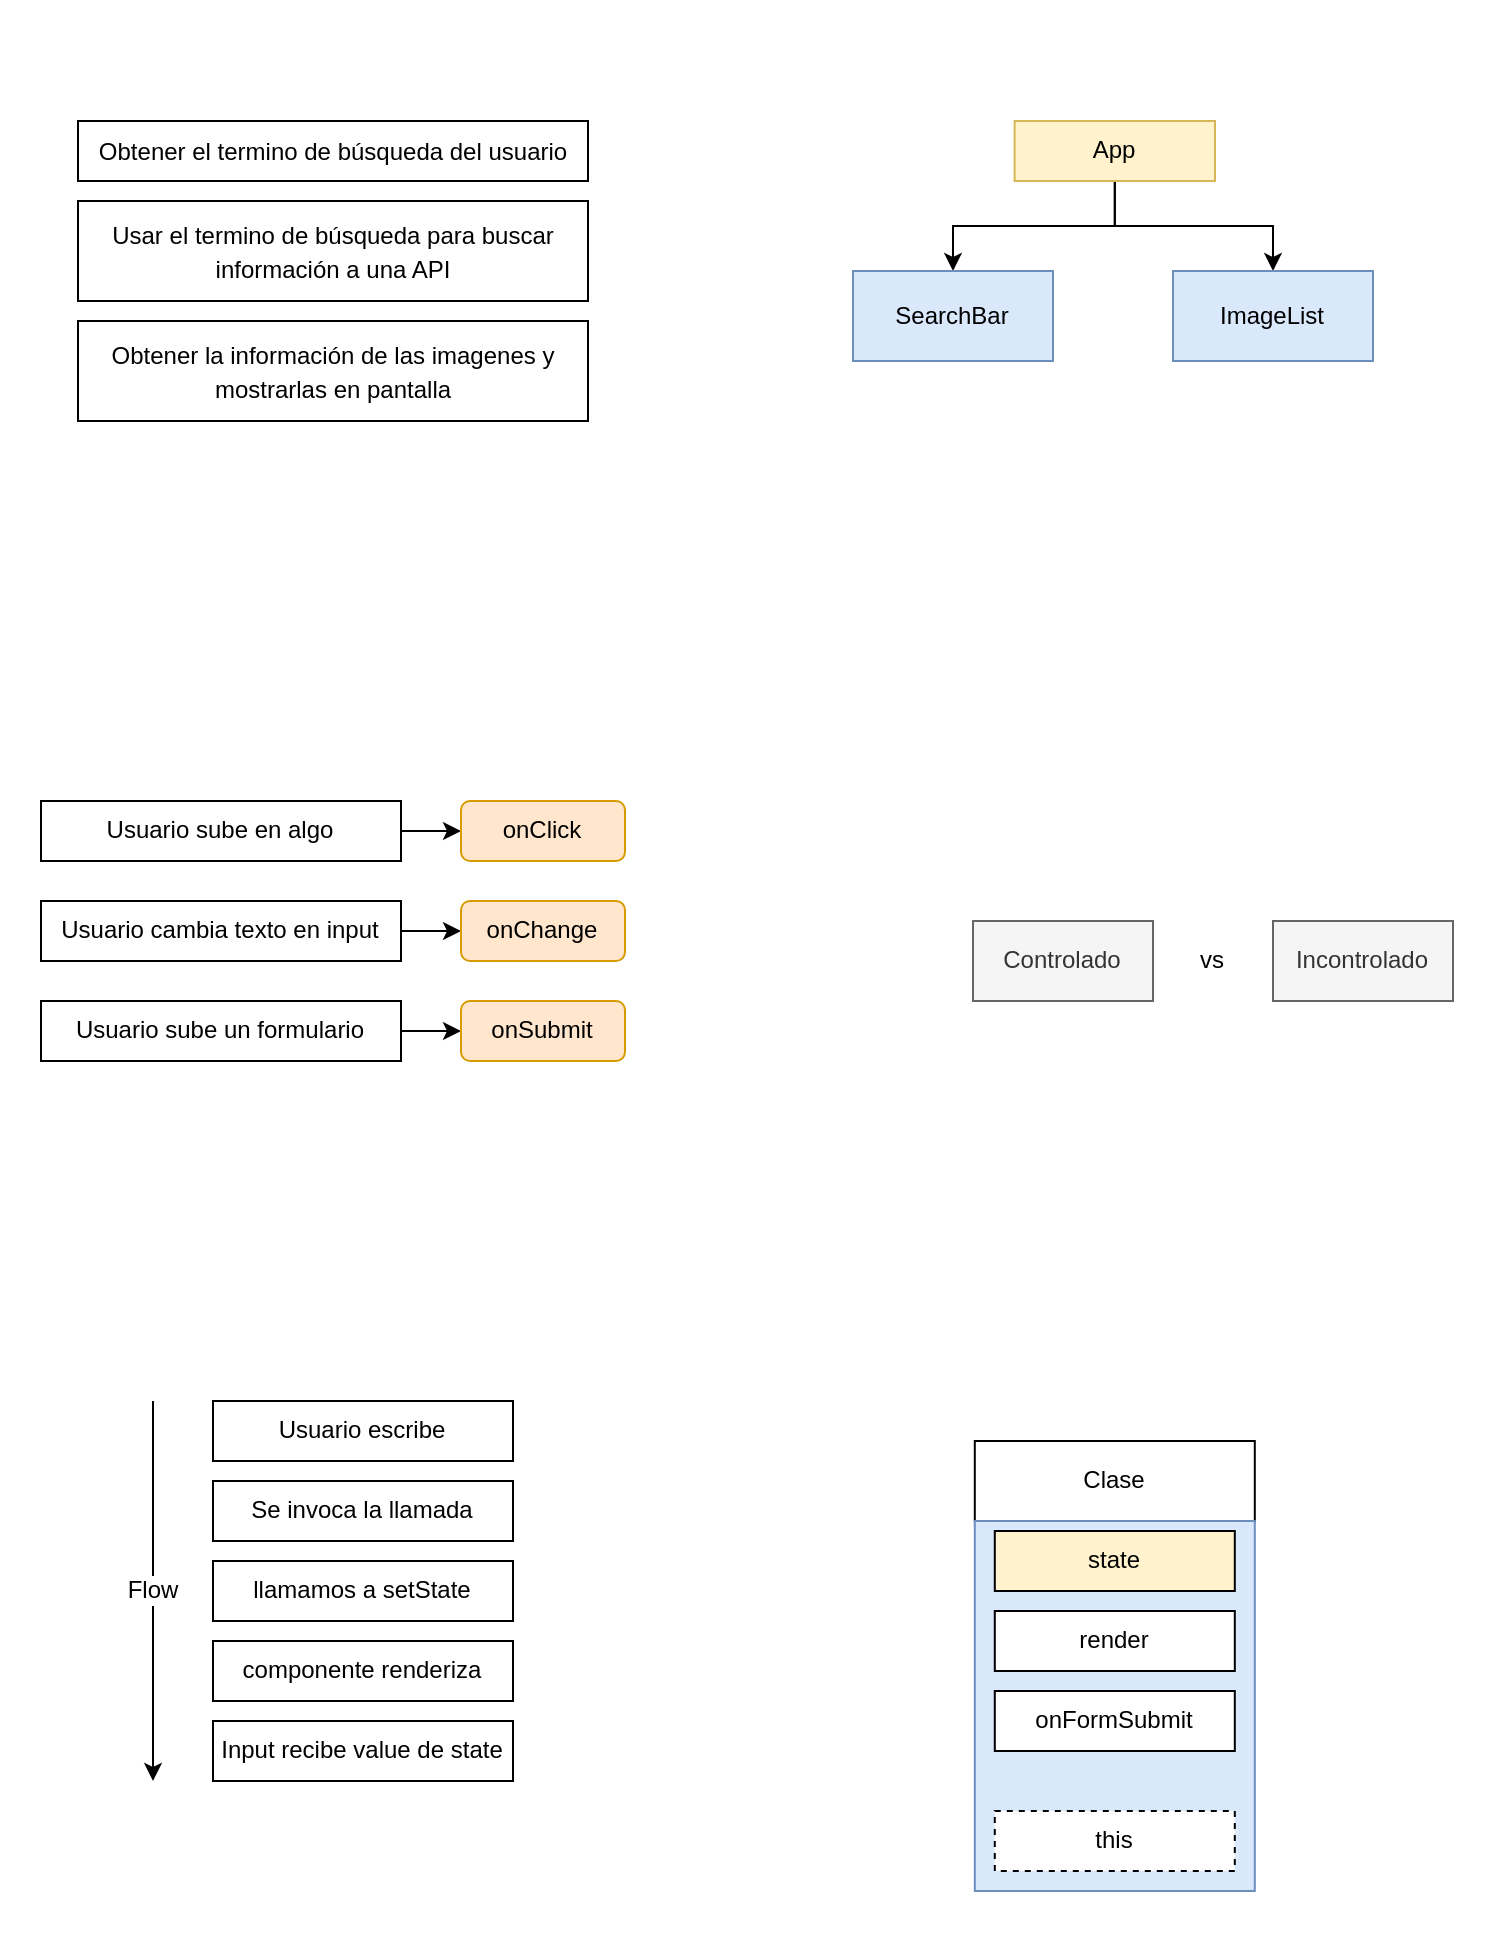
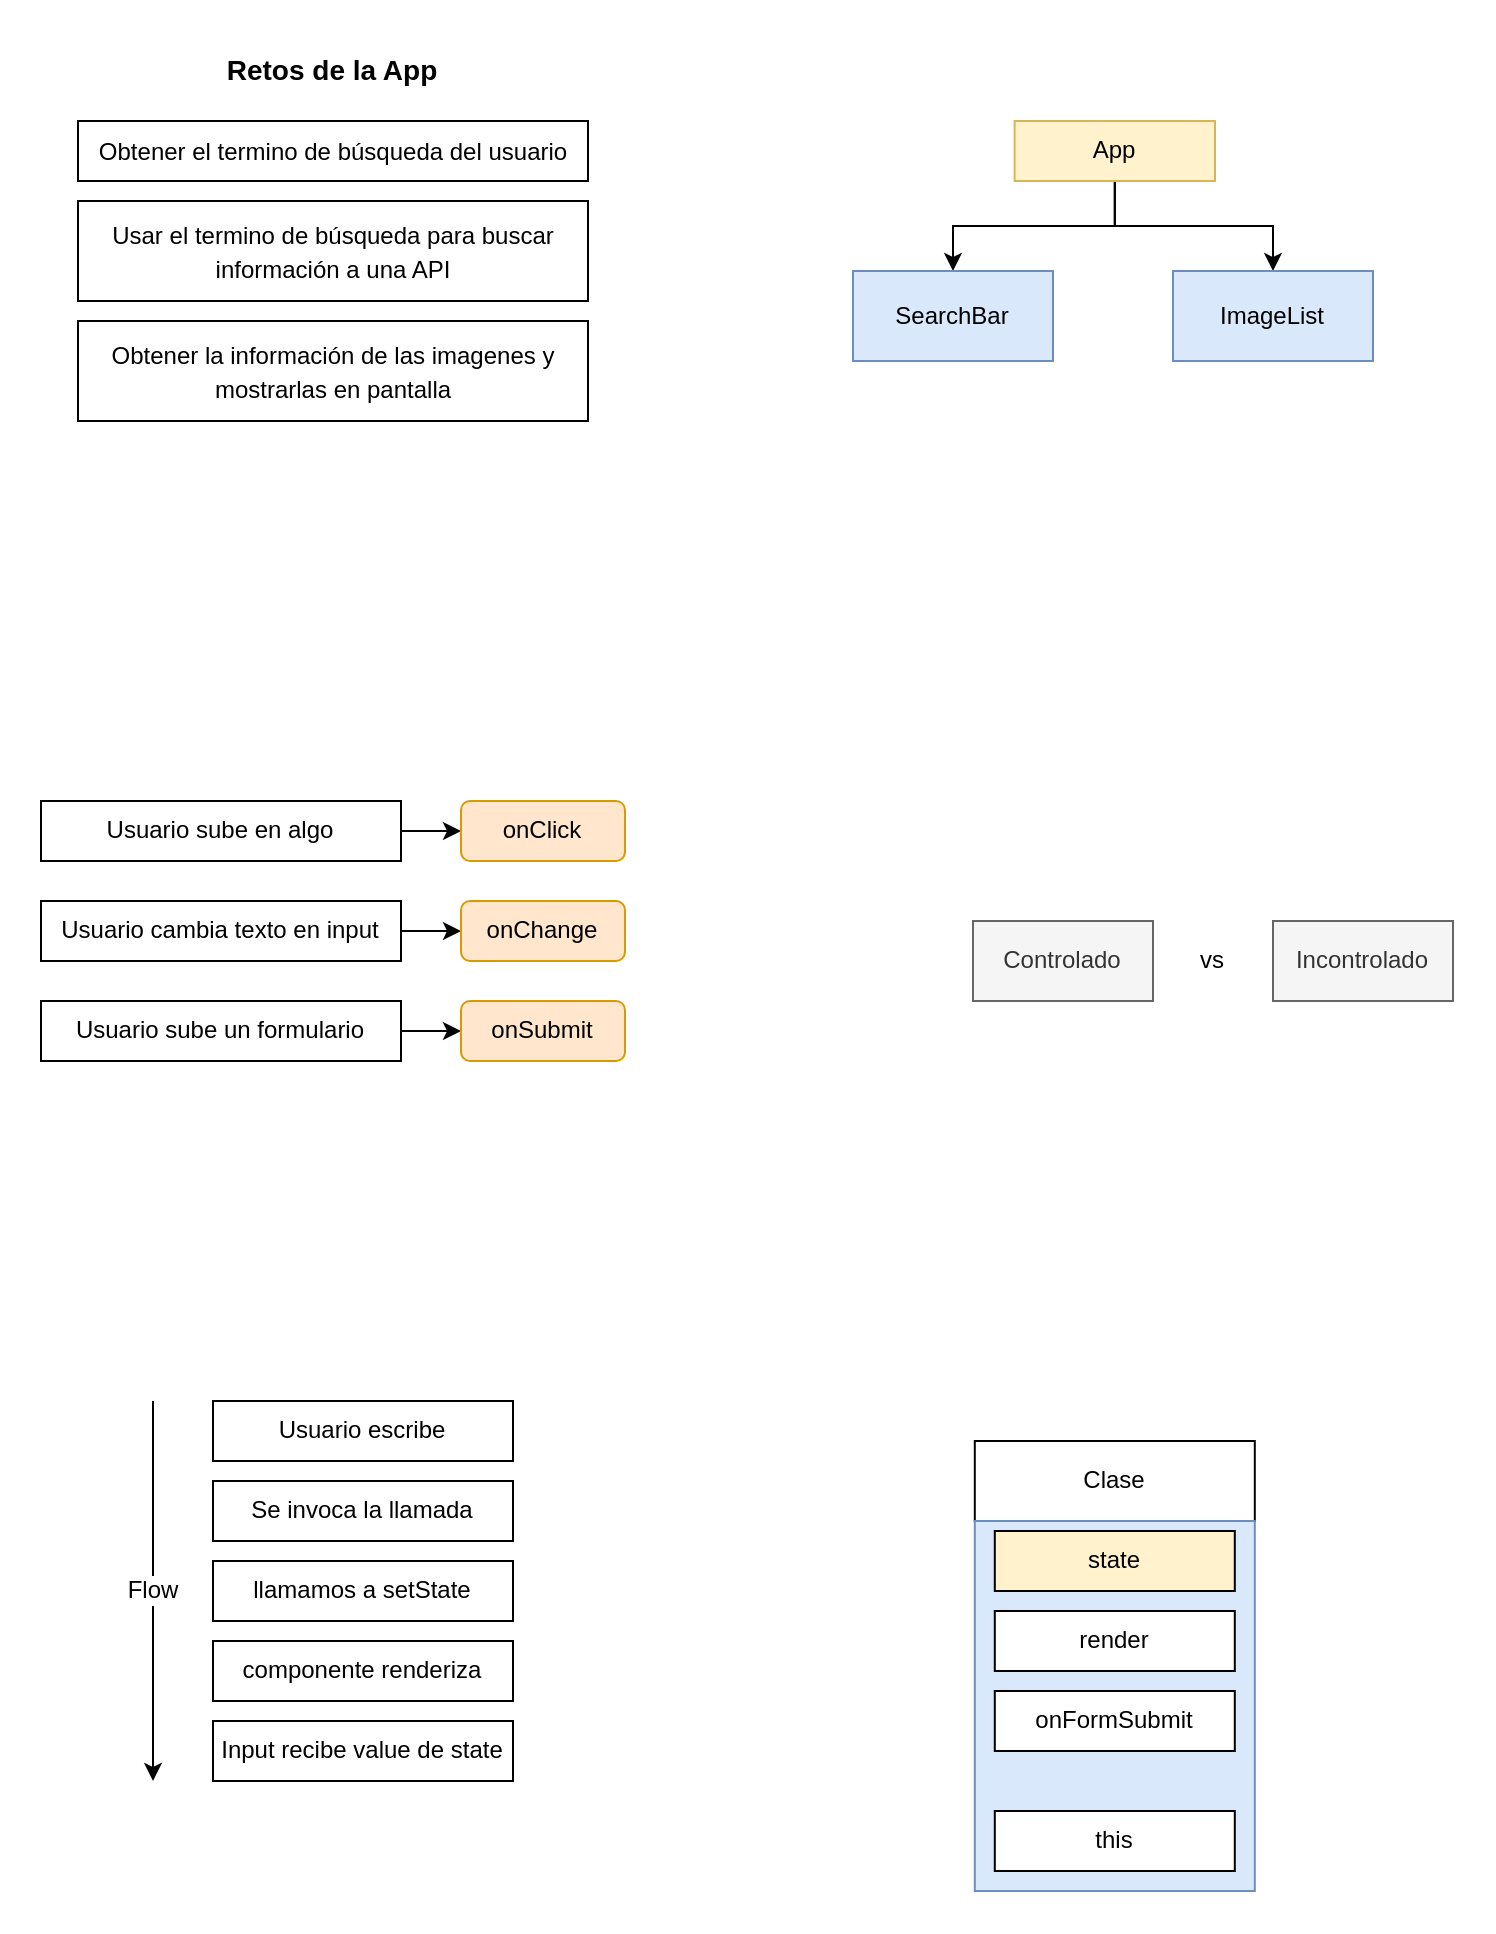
+ <mxCell id="2" value="&lt;b&gt;&lt;font style=&quot;font-size: 14px&quot;&gt;Retos de la App&lt;/font&gt;&lt;/b&gt;" style="text;html=1;strokeColor=none;fillColor=none;align=center;verticalAlign=middle;whiteSpace=wrap;rounded=0;" parent="1" vertex="1"><mxGeometry x="106" y="20" width="120" height="30" as="geometry" /></mxCell>
- <mxCell id="34" value="this" style="rounded=0;whiteSpace=wrap;html=1;fontSize=12;dashed=1;" parent="1" vertex="1"><mxGeometry x="496.9" y="905" width="120" height="30" as="geometry" /></mxCell>
+ <mxCell id="34" value="this" style="rounded=0;whiteSpace=wrap;html=1;fontSize=12;" parent="1" vertex="1"><mxGeometry x="496.9" y="905" width="120" height="30" as="geometry" /></mxCell>
